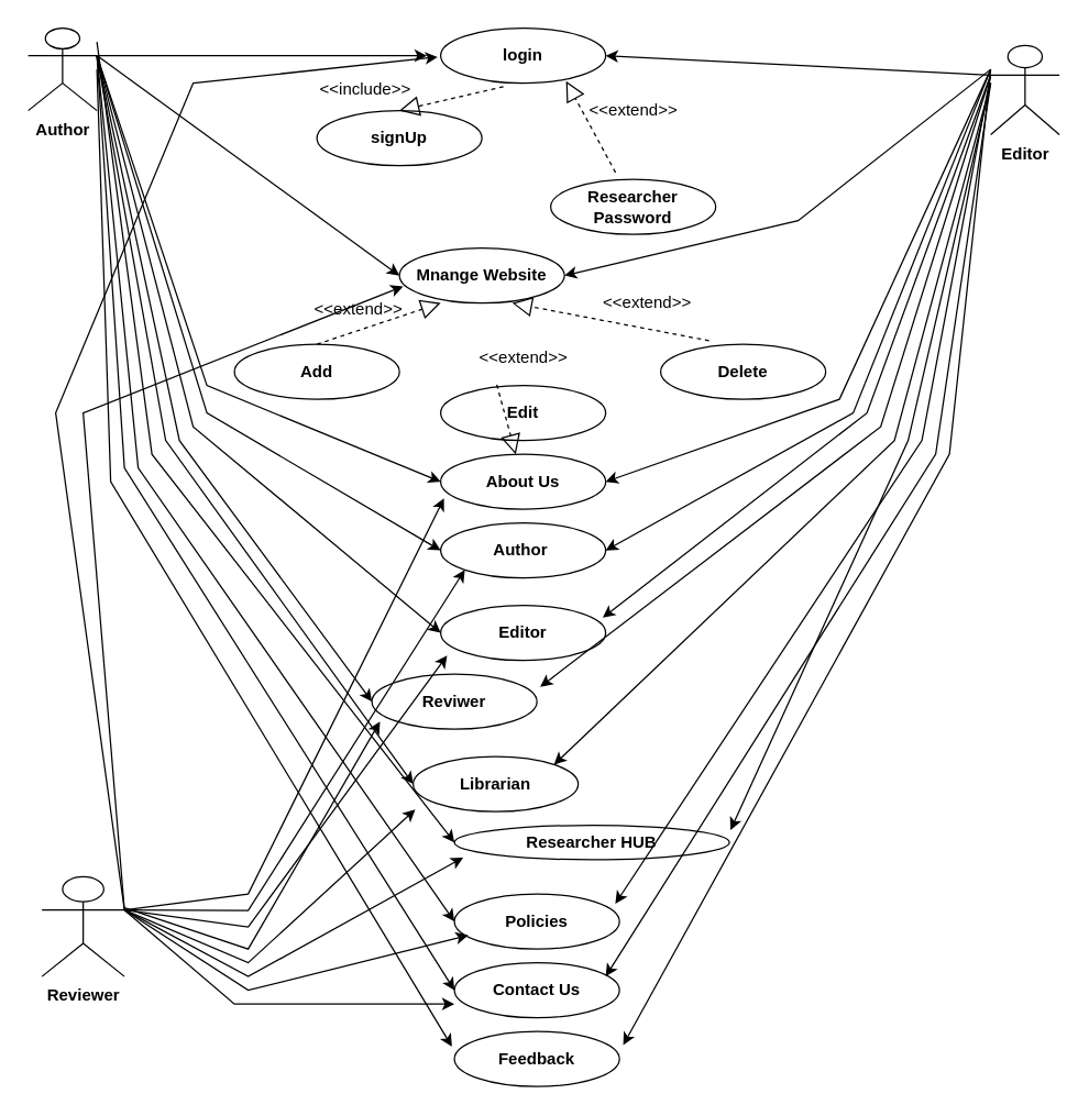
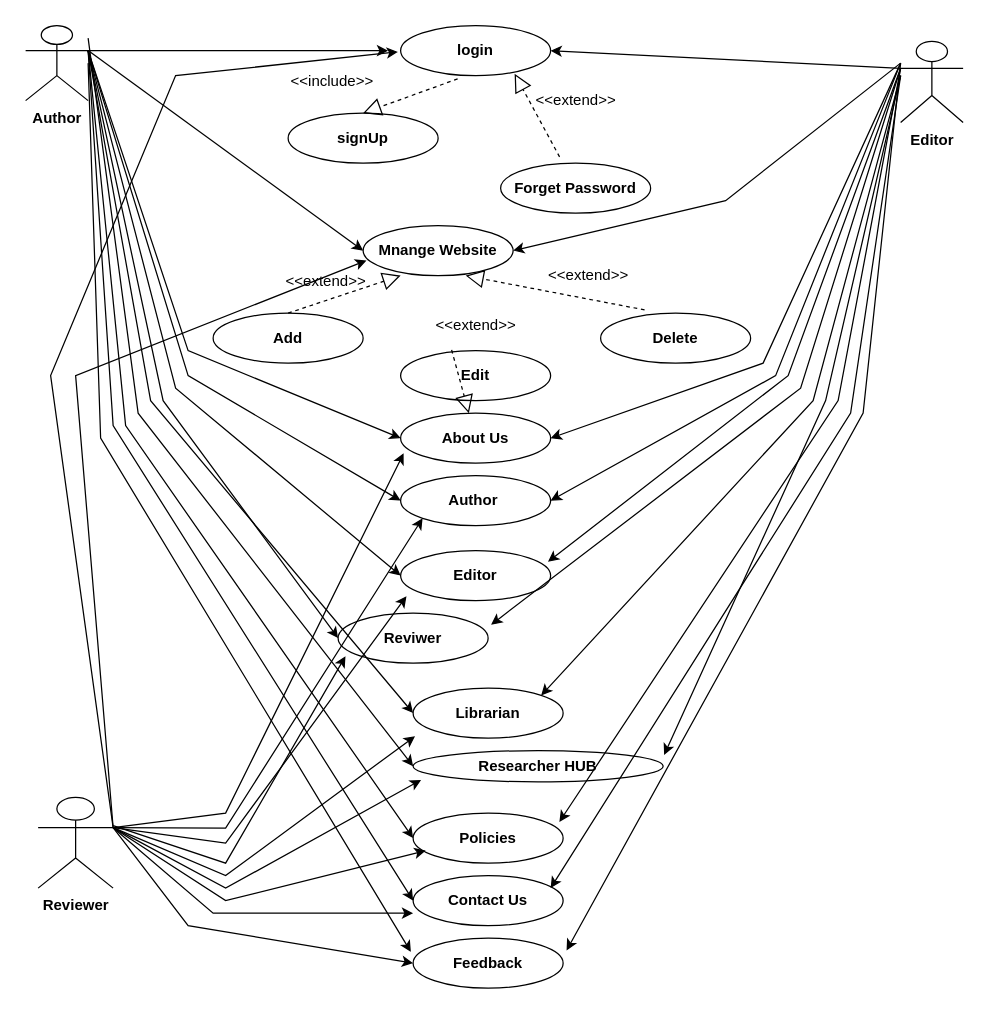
- <mxCell id="3" value="&lt;b&gt;signUp&lt;/b&gt;" style="ellipse;whiteSpace=wrap;html=1;" vertex="1" parent="1"><mxGeometry x="230" y="80" width="120" height="40" as="geometry" /></mxCell>
+ <mxCell id="3" value="&lt;b&gt;signUp&lt;/b&gt;" style="ellipse;whiteSpace=wrap;html=1;" vertex="1" parent="1"><mxGeometry x="230" y="90" width="120" height="40" as="geometry" /></mxCell>
- <mxCell id="5" value="&lt;b&gt;Researcher Password&lt;/b&gt;" style="ellipse;whiteSpace=wrap;html=1;" vertex="1" parent="1"><mxGeometry x="400" y="130" width="120" height="40" as="geometry" /></mxCell>
+ <mxCell id="5" value="&lt;b&gt;Forget Password&lt;/b&gt;" style="ellipse;whiteSpace=wrap;html=1;" vertex="1" parent="1"><mxGeometry x="400" y="130" width="120" height="40" as="geometry" /></mxCell>
- <mxCell id="12" value="&lt;b&gt;Librarian&lt;/b&gt;" style="ellipse;whiteSpace=wrap;html=1;" vertex="1" parent="1"><mxGeometry x="300" y="550" width="120" height="40" as="geometry" /></mxCell>
+ <mxCell id="12" value="&lt;b&gt;Librarian&lt;/b&gt;" style="ellipse;whiteSpace=wrap;html=1;" vertex="1" parent="1"><mxGeometry x="330" y="550" width="120" height="40" as="geometry" /></mxCell>
+ <mxCell id="53" value="" style="endArrow=classic;html=1;rounded=0;entryX=0;entryY=0.5;entryDx=0;entryDy=0;exitX=1;exitY=0.333;exitDx=0;exitDy=0;exitPerimeter=0;" edge="1" parent="1" source="52" target="17"><mxGeometry width="50" height="50" relative="1" as="geometry"><mxPoint x="100" y="660" as="sourcePoint" /><mxPoint x="430" y="390" as="targetPoint" /><Array as="points"><mxPoint x="150" y="740" /></Array></mxGeometry></mxCell>
